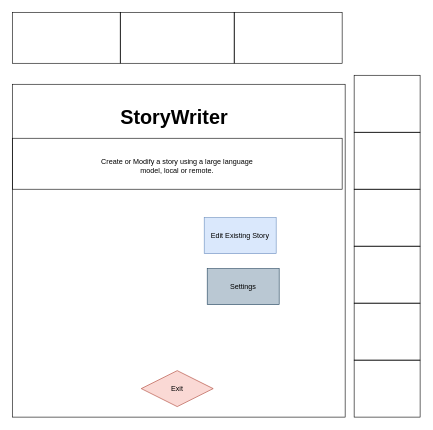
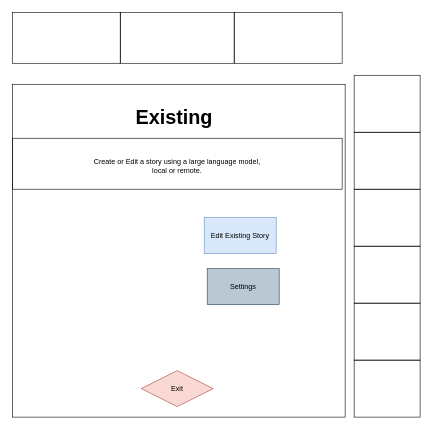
- <mxCell id="3" value="StoryWriter" style="text;html=1;align=center;verticalAlign=middle;whiteSpace=wrap;rounded=0;fontStyle=1;fontSize=33;" vertex="1" parent="1"><mxGeometry x="150" y="150" width="280" height="90" as="geometry" /></mxCell>
+ <mxCell id="3" value="Existing" style="text;html=1;align=center;verticalAlign=middle;whiteSpace=wrap;rounded=0;fontStyle=1;fontSize=33;" vertex="1" parent="1"><mxGeometry x="150" y="150" width="280" height="90" as="geometry" /></mxCell>
- <mxCell id="4" value="Create or Modify a story using a large language model, local or remote." style="text;html=1;align=center;verticalAlign=middle;whiteSpace=wrap;rounded=0;" vertex="1" parent="1"><mxGeometry x="150" y="237" width="290" height="80" as="geometry" /></mxCell>
+ <mxCell id="4" value="Create or Edit a story using a large language model, local or remote." style="text;html=1;align=center;verticalAlign=middle;whiteSpace=wrap;rounded=0;" vertex="1" parent="1"><mxGeometry x="150" y="237" width="290" height="80" as="geometry" /></mxCell>
